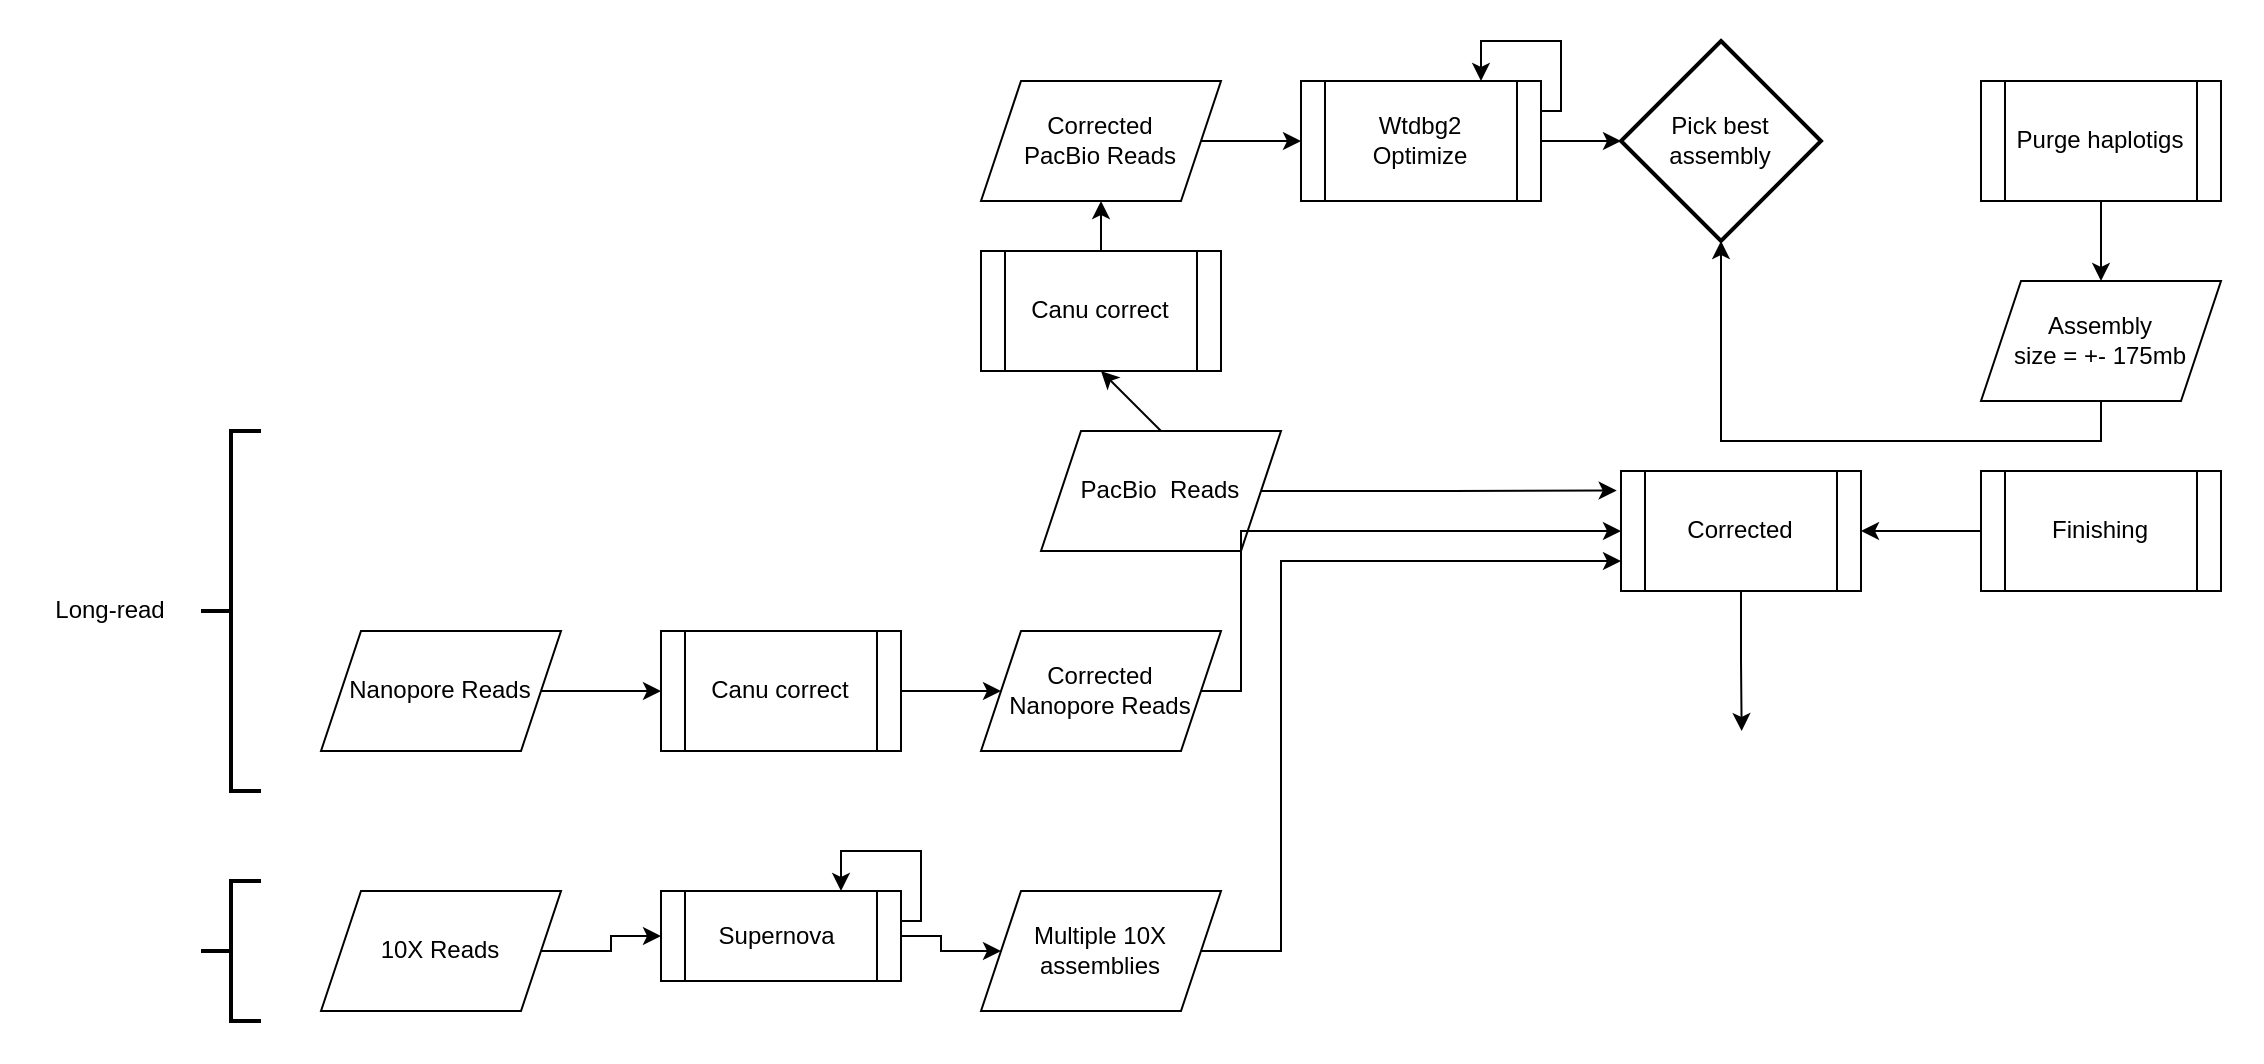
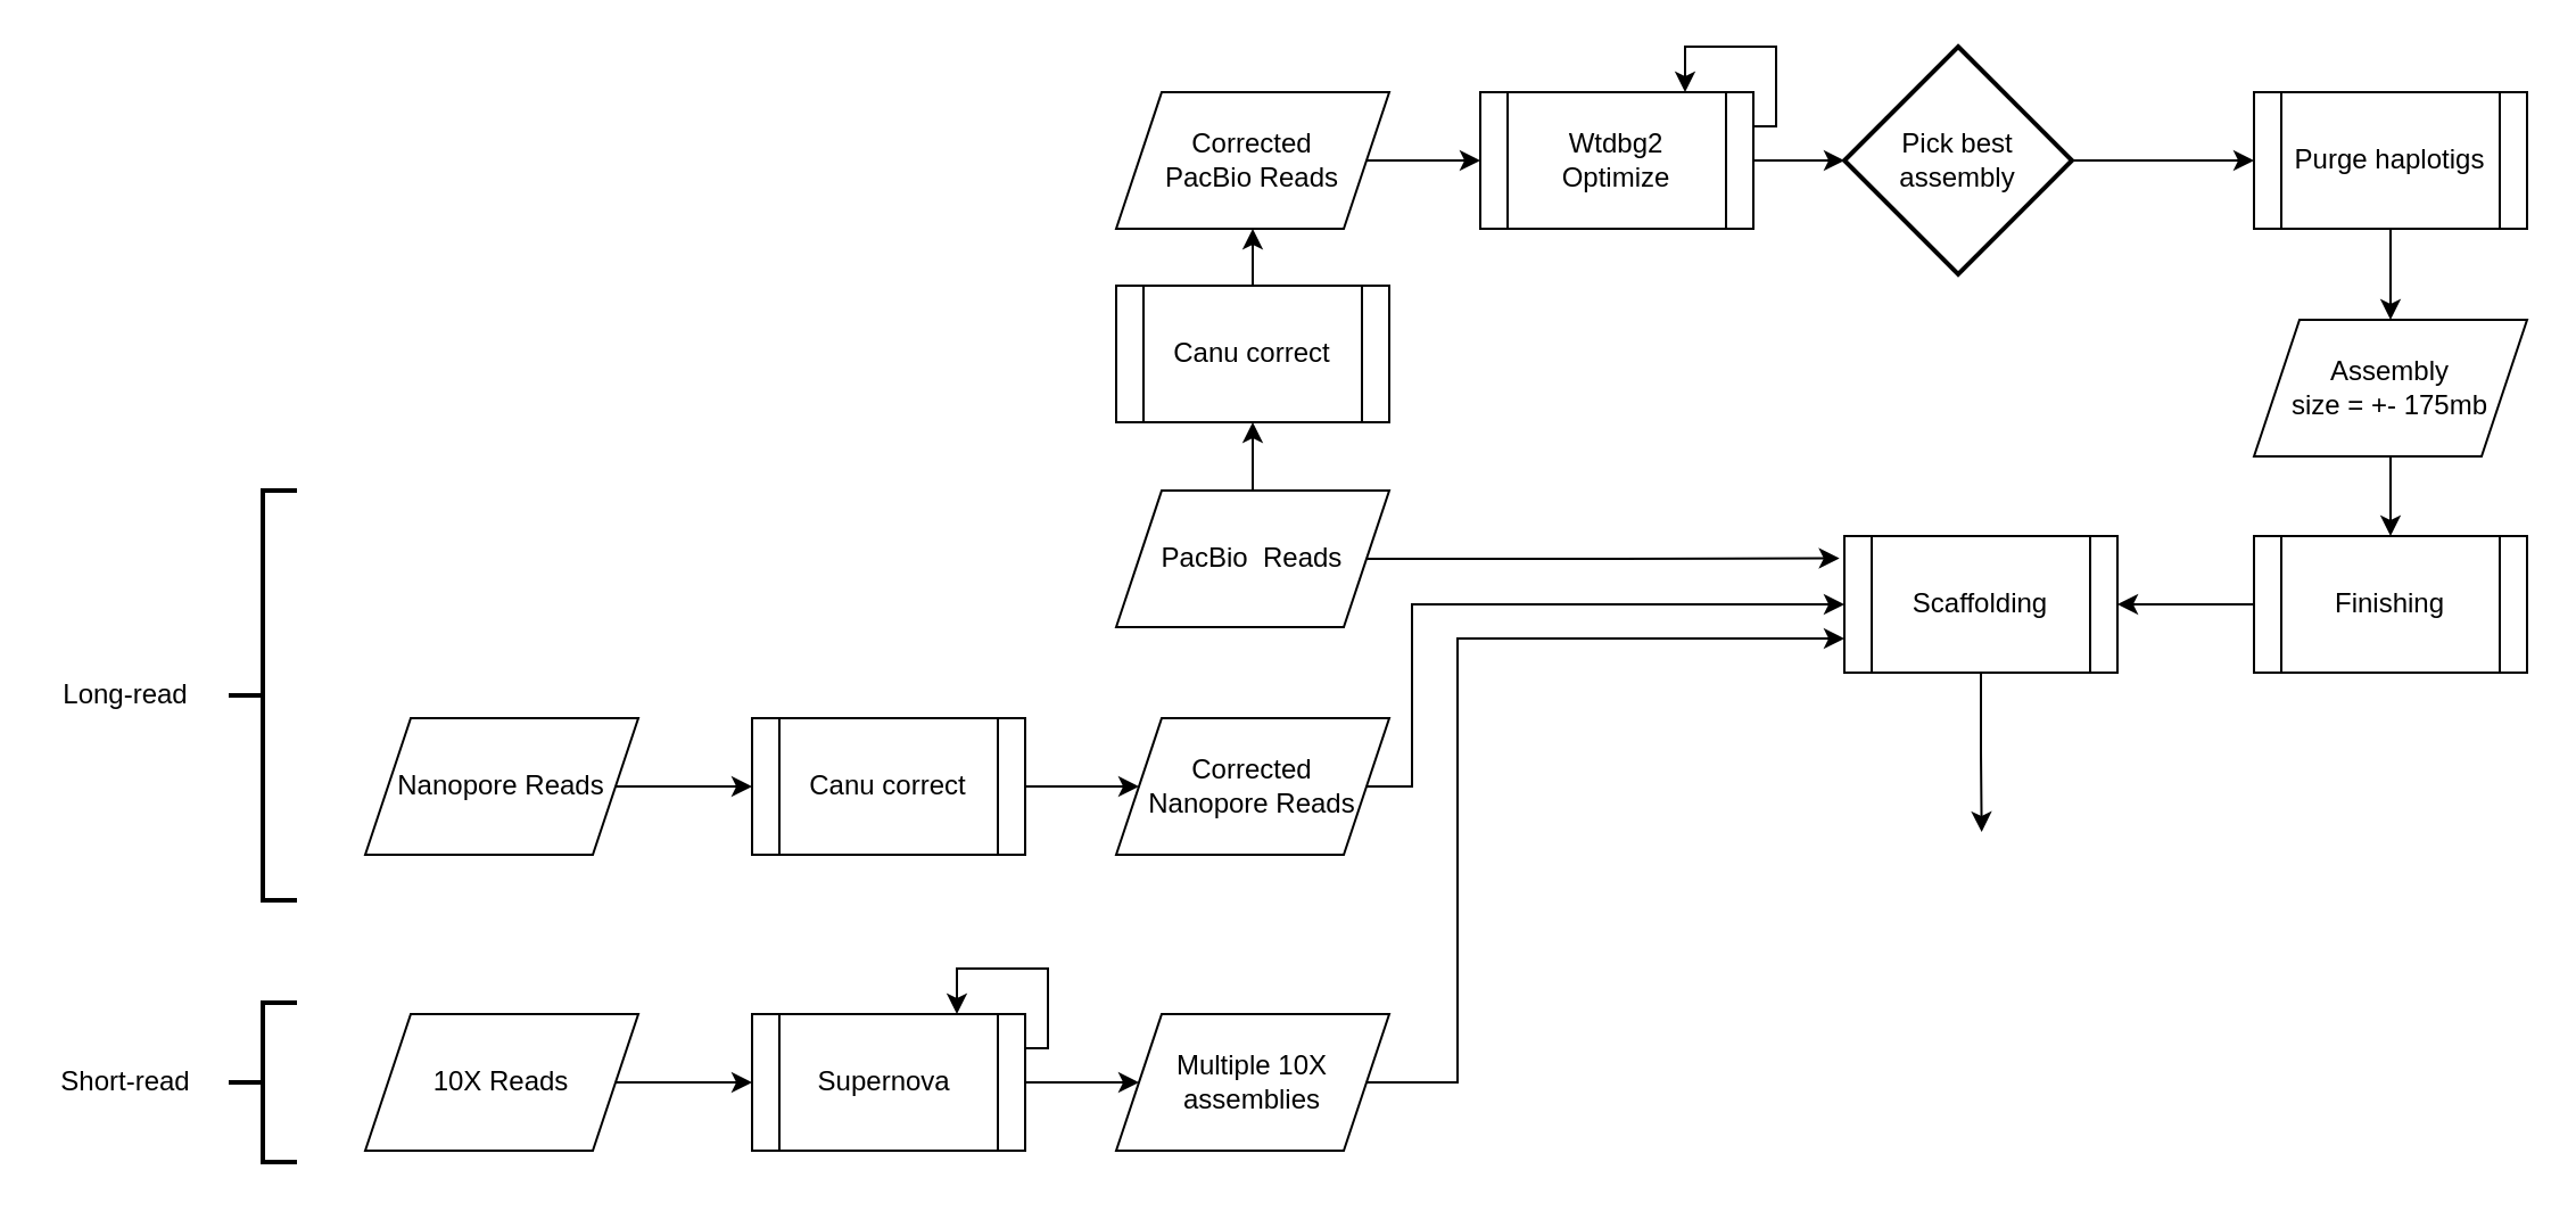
+ <mxCell id="30" style="edgeStyle=orthogonalEdgeStyle;rounded=0;orthogonalLoop=1;jettySize=auto;html=1;exitX=1;exitY=0.5;exitDx=0;exitDy=0;exitPerimeter=0;entryX=0;entryY=0.5;entryDx=0;entryDy=0;" edge="1" parent="1" source="31" target="29"><mxGeometry relative="1" as="geometry" /></mxCell>
- <mxCell id="33" style="edgeStyle=orthogonalEdgeStyle;rounded=0;orthogonalLoop=1;jettySize=auto;html=1;exitX=0.5;exitY=1;exitDx=0;exitDy=0;" edge="1" parent="1" source="34" target="31"><mxGeometry relative="1" as="geometry" /></mxCell>
+ <mxCell id="33" style="edgeStyle=orthogonalEdgeStyle;rounded=0;orthogonalLoop=1;jettySize=auto;html=1;exitX=0.5;exitY=1;exitDx=0;exitDy=0;entryX=0.5;entryY=0;entryDx=0;entryDy=0;" edge="1" parent="1" source="34" target="36"><mxGeometry relative="1" as="geometry" /></mxCell>
- <mxCell id="3" value="PacBio&amp;nbsp; Reads" style="shape=parallelogram;perimeter=parallelogramPerimeter;whiteSpace=wrap;html=1;fixedSize=1;" vertex="1" parent="1"><mxGeometry x="520" y="215" width="120" height="60" as="geometry" /></mxCell>
+ <mxCell id="3" value="PacBio&amp;nbsp; Reads" style="shape=parallelogram;perimeter=parallelogramPerimeter;whiteSpace=wrap;html=1;fixedSize=1;" vertex="1" parent="1"><mxGeometry x="490" y="215" width="120" height="60" as="geometry" /></mxCell>
- <mxCell id="38" value="Corrected" style="shape=process;whiteSpace=wrap;html=1;backgroundOutline=1;" vertex="1" parent="1"><mxGeometry x="810" y="235" width="120" height="60" as="geometry" /></mxCell>
+ <mxCell id="38" value="Scaffolding" style="shape=process;whiteSpace=wrap;html=1;backgroundOutline=1;" vertex="1" parent="1"><mxGeometry x="810" y="235" width="120" height="60" as="geometry" /></mxCell>
- <mxCell id="15" value="Supernova&amp;nbsp;&lt;br&gt;" style="shape=process;whiteSpace=wrap;html=1;backgroundOutline=1;" vertex="1" parent="1"><mxGeometry x="330" y="445" width="120" height="45" as="geometry" /></mxCell>
+ <mxCell id="15" value="Supernova&amp;nbsp;&lt;br&gt;" style="shape=process;whiteSpace=wrap;html=1;backgroundOutline=1;" vertex="1" parent="1"><mxGeometry x="330" y="445" width="120" height="60" as="geometry" /></mxCell>
+ <mxCell id="25" value="Short-read" style="text;html=1;strokeColor=none;fillColor=none;align=center;verticalAlign=middle;whiteSpace=wrap;rounded=0;" vertex="1" parent="1"><mxGeometry x="20" y="465" width="70" height="20" as="geometry" /></mxCell>
